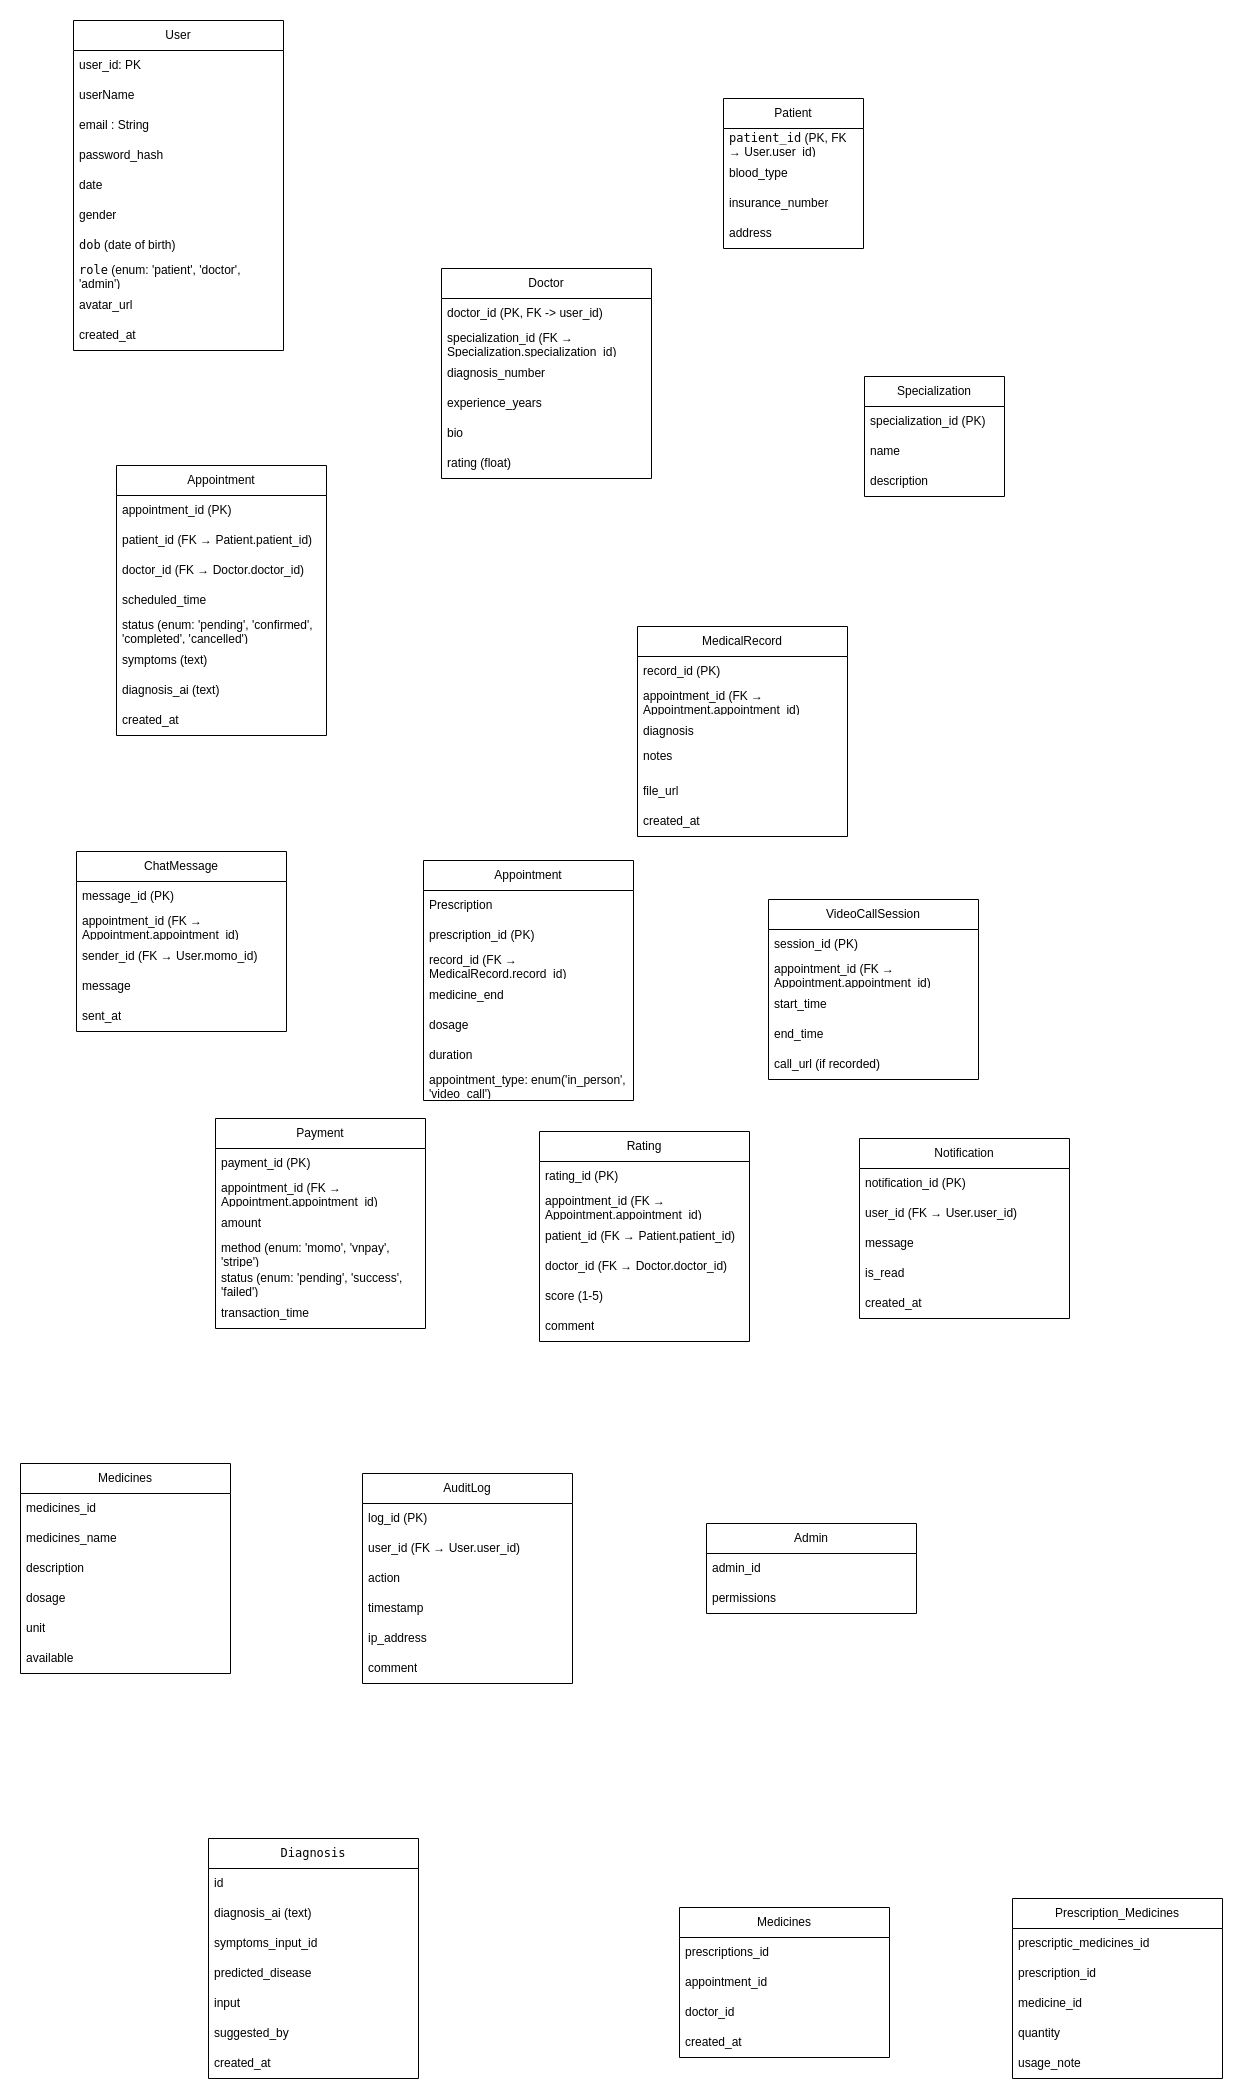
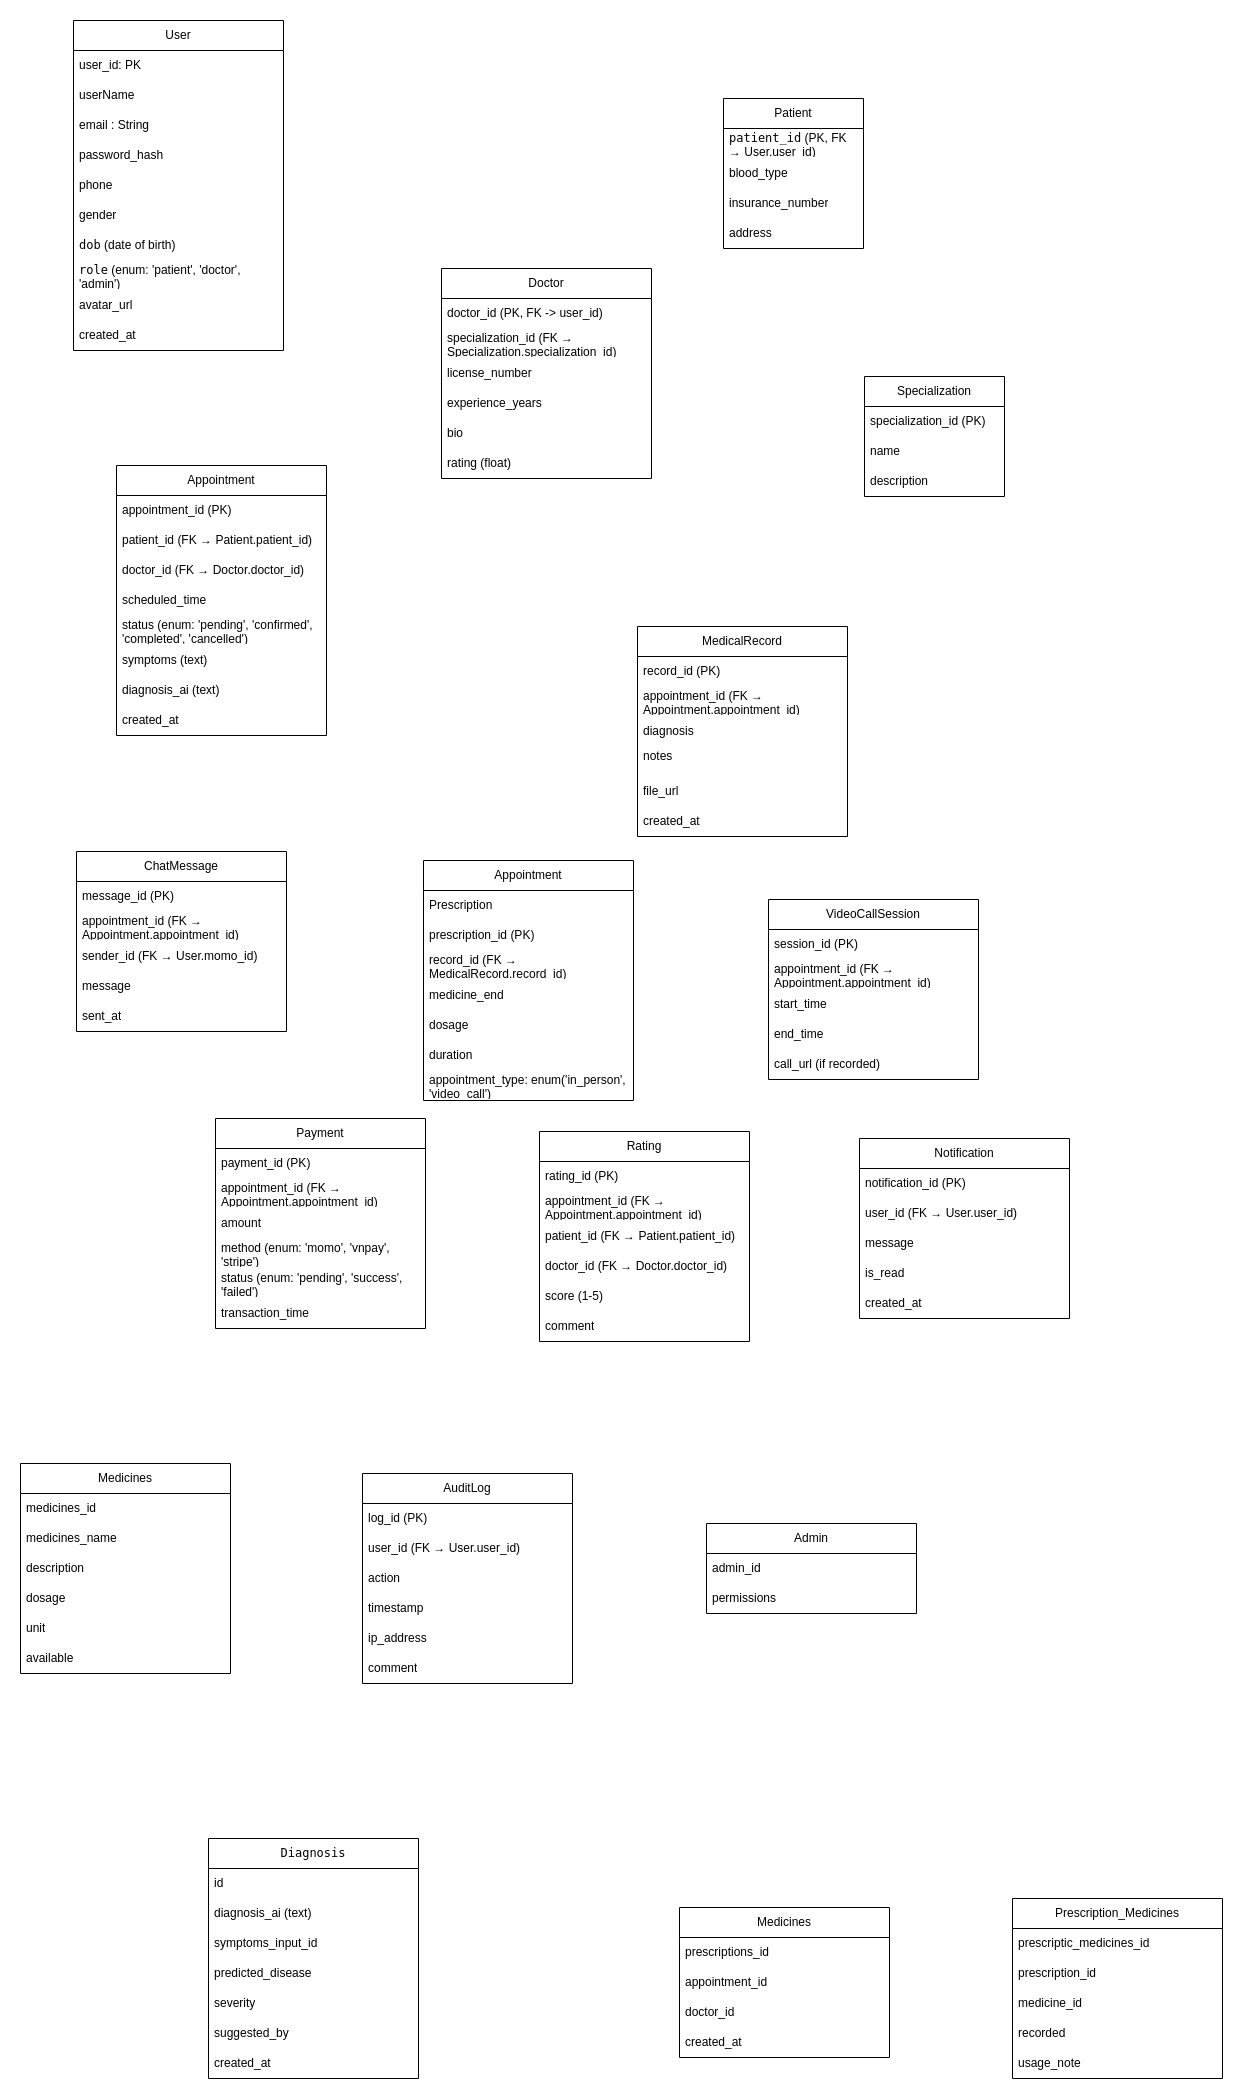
- <mxCell id="7" value="date" style="text;strokeColor=none;fillColor=none;align=left;verticalAlign=middle;spacingLeft=4;spacingRight=4;overflow=hidden;points=[[0,0.5],[1,0.5]];portConstraint=eastwest;rotatable=0;whiteSpace=wrap;html=1;" vertex="1" parent="2"><mxGeometry y="150" width="210" height="30" as="geometry" /></mxCell>
+ <mxCell id="7" value="phone" style="text;strokeColor=none;fillColor=none;align=left;verticalAlign=middle;spacingLeft=4;spacingRight=4;overflow=hidden;points=[[0,0.5],[1,0.5]];portConstraint=eastwest;rotatable=0;whiteSpace=wrap;html=1;" vertex="1" parent="2"><mxGeometry y="150" width="210" height="30" as="geometry" /></mxCell>
- <mxCell id="21" value="diagnosis_number" style="text;strokeColor=none;fillColor=none;align=left;verticalAlign=middle;spacingLeft=4;spacingRight=4;overflow=hidden;points=[[0,0.5],[1,0.5]];portConstraint=eastwest;rotatable=0;whiteSpace=wrap;html=1;" vertex="1" parent="18"><mxGeometry y="90" width="210" height="30" as="geometry" /></mxCell>
+ <mxCell id="21" value="license_number" style="text;strokeColor=none;fillColor=none;align=left;verticalAlign=middle;spacingLeft=4;spacingRight=4;overflow=hidden;points=[[0,0.5],[1,0.5]];portConstraint=eastwest;rotatable=0;whiteSpace=wrap;html=1;" vertex="1" parent="18"><mxGeometry y="90" width="210" height="30" as="geometry" /></mxCell>
- <mxCell id="100" value="input" style="text;strokeColor=none;fillColor=none;align=left;verticalAlign=middle;spacingLeft=4;spacingRight=4;overflow=hidden;points=[[0,0.5],[1,0.5]];portConstraint=eastwest;rotatable=0;whiteSpace=wrap;html=1;" vertex="1" parent="95"><mxGeometry y="150" width="210" height="30" as="geometry" /></mxCell>
+ <mxCell id="100" value="severity" style="text;strokeColor=none;fillColor=none;align=left;verticalAlign=middle;spacingLeft=4;spacingRight=4;overflow=hidden;points=[[0,0.5],[1,0.5]];portConstraint=eastwest;rotatable=0;whiteSpace=wrap;html=1;" vertex="1" parent="95"><mxGeometry y="150" width="210" height="30" as="geometry" /></mxCell>
- <mxCell id="119" value="quantity" style="text;strokeColor=none;fillColor=none;align=left;verticalAlign=middle;spacingLeft=4;spacingRight=4;overflow=hidden;points=[[0,0.5],[1,0.5]];portConstraint=eastwest;rotatable=0;whiteSpace=wrap;html=1;" vertex="1" parent="115"><mxGeometry y="120" width="210" height="30" as="geometry" /></mxCell>
+ <mxCell id="119" value="recorded" style="text;strokeColor=none;fillColor=none;align=left;verticalAlign=middle;spacingLeft=4;spacingRight=4;overflow=hidden;points=[[0,0.5],[1,0.5]];portConstraint=eastwest;rotatable=0;whiteSpace=wrap;html=1;" vertex="1" parent="115"><mxGeometry y="120" width="210" height="30" as="geometry" /></mxCell>
